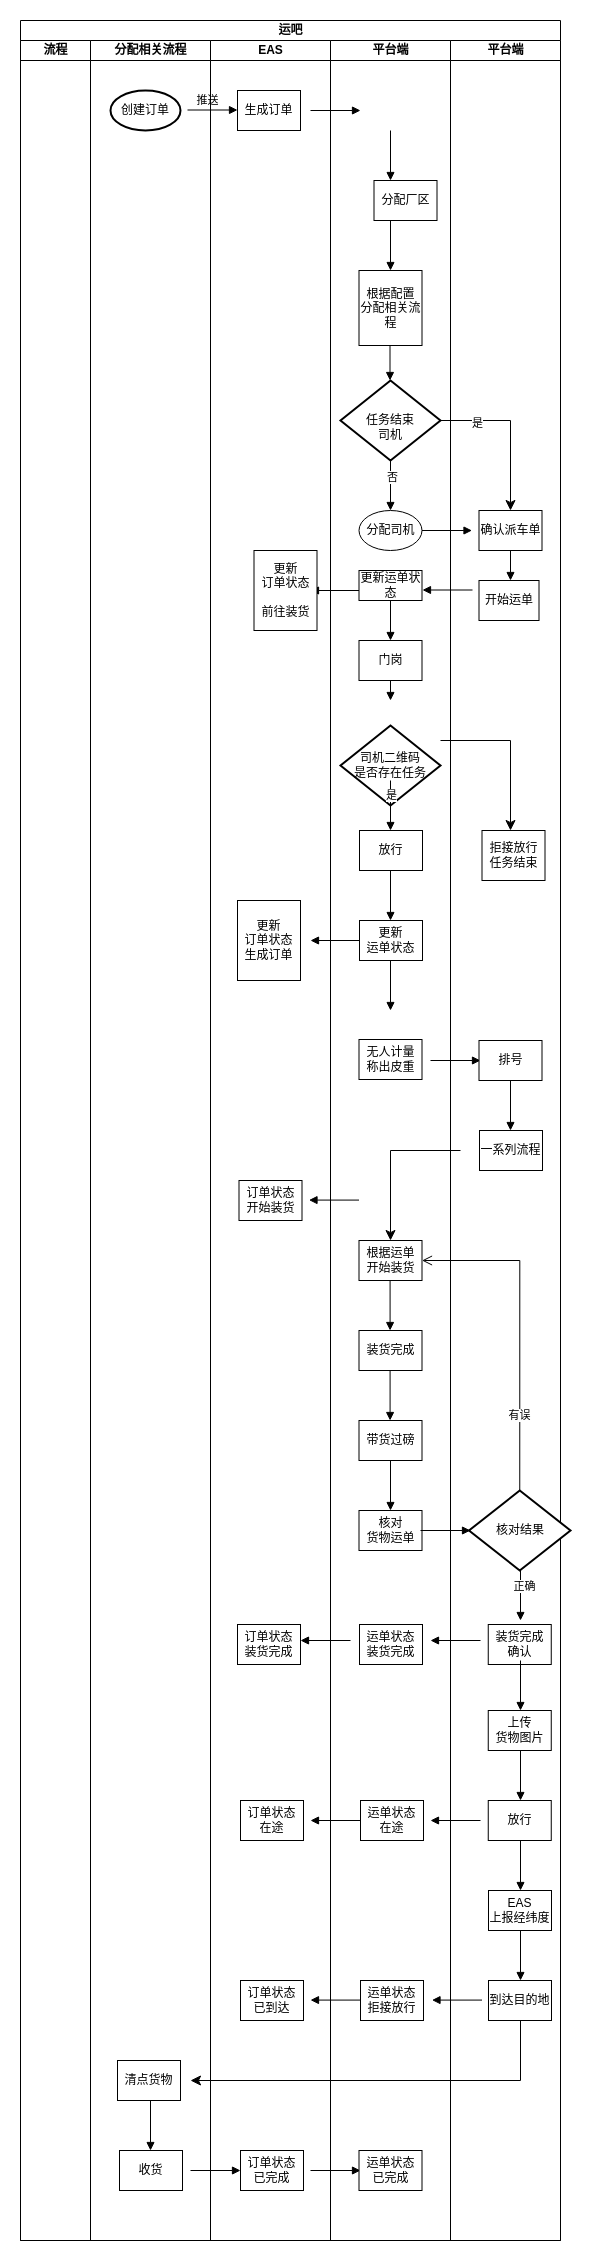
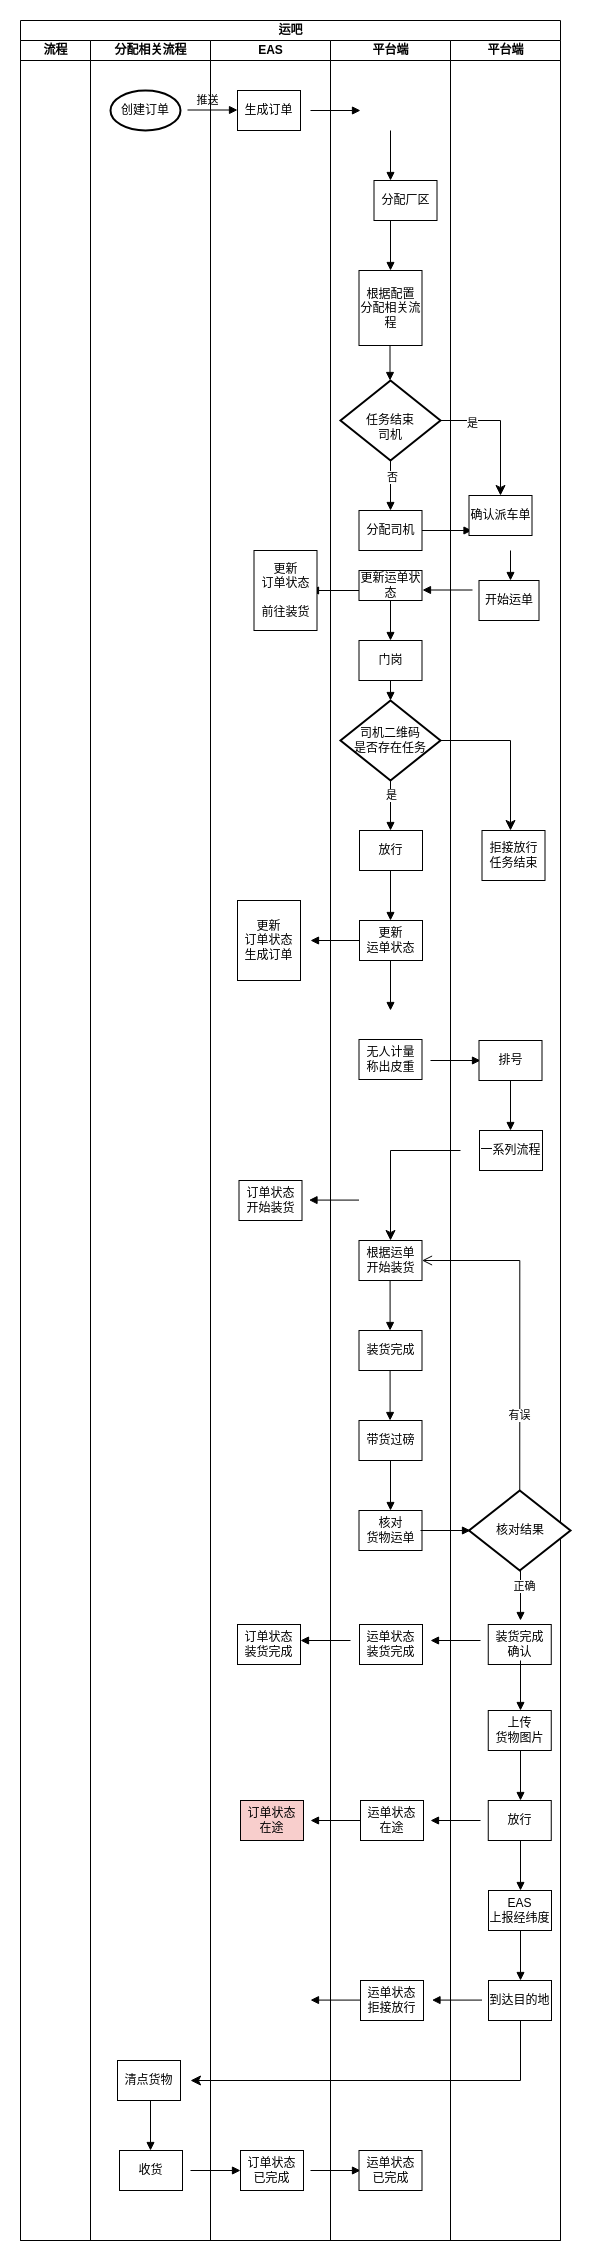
- <mxCell id="33" value="分配司机" style="ellipse;whiteSpace=wrap;html=1;" vertex="1" parent="27"><mxGeometry x="28.5" y="470" width="63" height="40" as="geometry" /></mxCell>
+ <mxCell id="33" value="分配司机" style="whiteSpace=wrap;html=1;" vertex="1" parent="27"><mxGeometry x="28.5" y="470" width="63" height="40" as="geometry" /></mxCell>
- <mxCell id="72" value="确认派车单" style="whiteSpace=wrap;html=1;" vertex="1" parent="71"><mxGeometry x="28.5" y="470" width="63" height="40" as="geometry" /></mxCell>
+ <mxCell id="72" value="确认派车单" style="whiteSpace=wrap;html=1;" vertex="1" parent="71"><mxGeometry x="18.5" y="455" width="63" height="40" as="geometry" /></mxCell>
- <mxCell id="39" value="&lt;div&gt;司机&lt;span style=&quot;background-color: initial;&quot;&gt;二维码&lt;/span&gt;&lt;/div&gt;&lt;div&gt;是否存在任务&lt;/div&gt;" style="strokeWidth=2;html=1;shape=mxgraph.flowchart.decision;whiteSpace=wrap;" vertex="1" parent="27"><mxGeometry x="10" y="685" width="100" height="80" as="geometry" /></mxCell>
+ <mxCell id="39" value="&lt;div&gt;司机&lt;span style=&quot;background-color: initial;&quot;&gt;二维码&lt;/span&gt;&lt;/div&gt;&lt;div&gt;是否存在任务&lt;/div&gt;" style="strokeWidth=2;html=1;shape=mxgraph.flowchart.decision;whiteSpace=wrap;" vertex="1" parent="27"><mxGeometry x="10" y="660" width="100" height="80" as="geometry" /></mxCell>
- <mxCell id="23" value="订单&lt;span style=&quot;background-color: initial;&quot;&gt;状态&lt;/span&gt;&lt;div&gt;&lt;span style=&quot;background-color: initial;&quot;&gt;在途&lt;/span&gt;&lt;/div&gt;" style="whiteSpace=wrap;html=1;" vertex="1" parent="12"><mxGeometry x="30" y="1760" width="63" height="40" as="geometry" /></mxCell>
+ <mxCell id="23" value="订单&lt;span style=&quot;background-color: initial;&quot;&gt;状态&lt;/span&gt;&lt;div&gt;&lt;span style=&quot;background-color: initial;&quot;&gt;在途&lt;/span&gt;&lt;/div&gt;" style="whiteSpace=wrap;html=1;fillColor=#f8cecc;" vertex="1" parent="12"><mxGeometry x="30" y="1760" width="63" height="40" as="geometry" /></mxCell>
- <mxCell id="24" value="订单&lt;span style=&quot;background-color: initial;&quot;&gt;状态&lt;/span&gt;&lt;div&gt;已到达&lt;/div&gt;" style="whiteSpace=wrap;html=1;" vertex="1" parent="12"><mxGeometry x="30" y="1940" width="63" height="40" as="geometry" /></mxCell>
